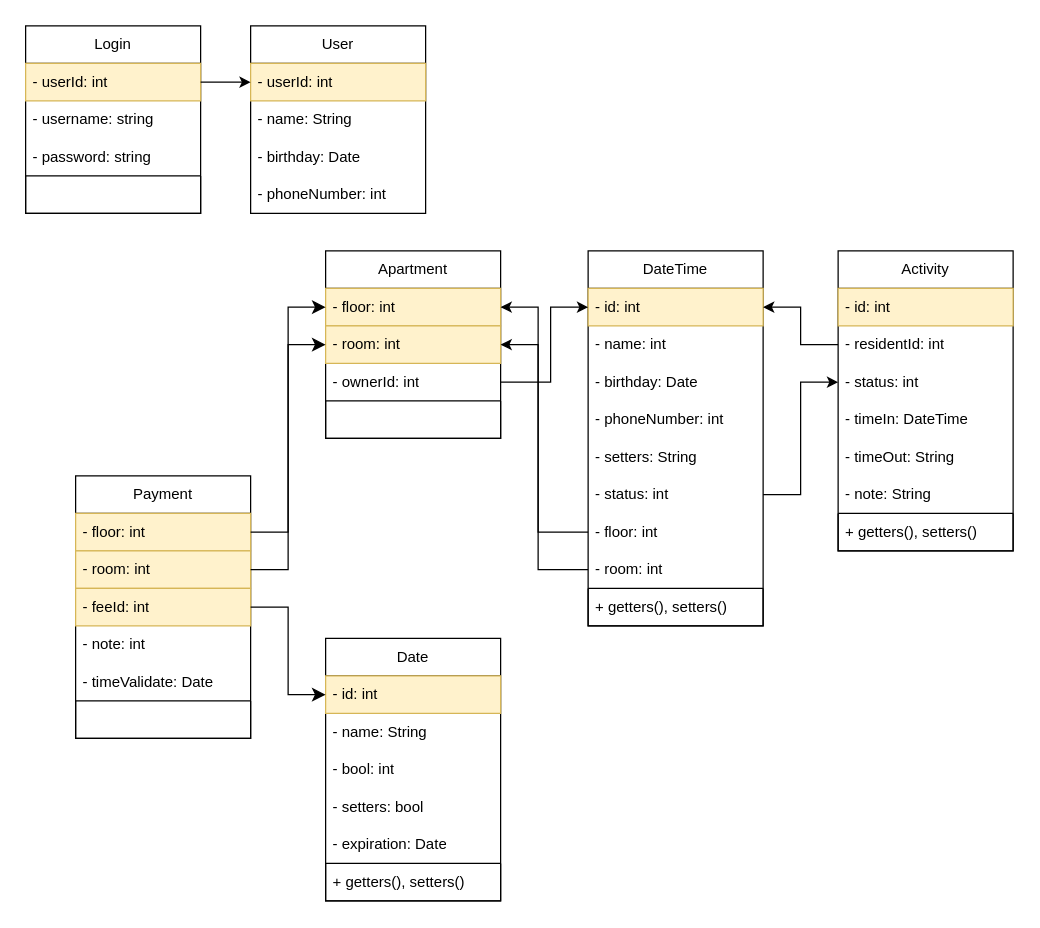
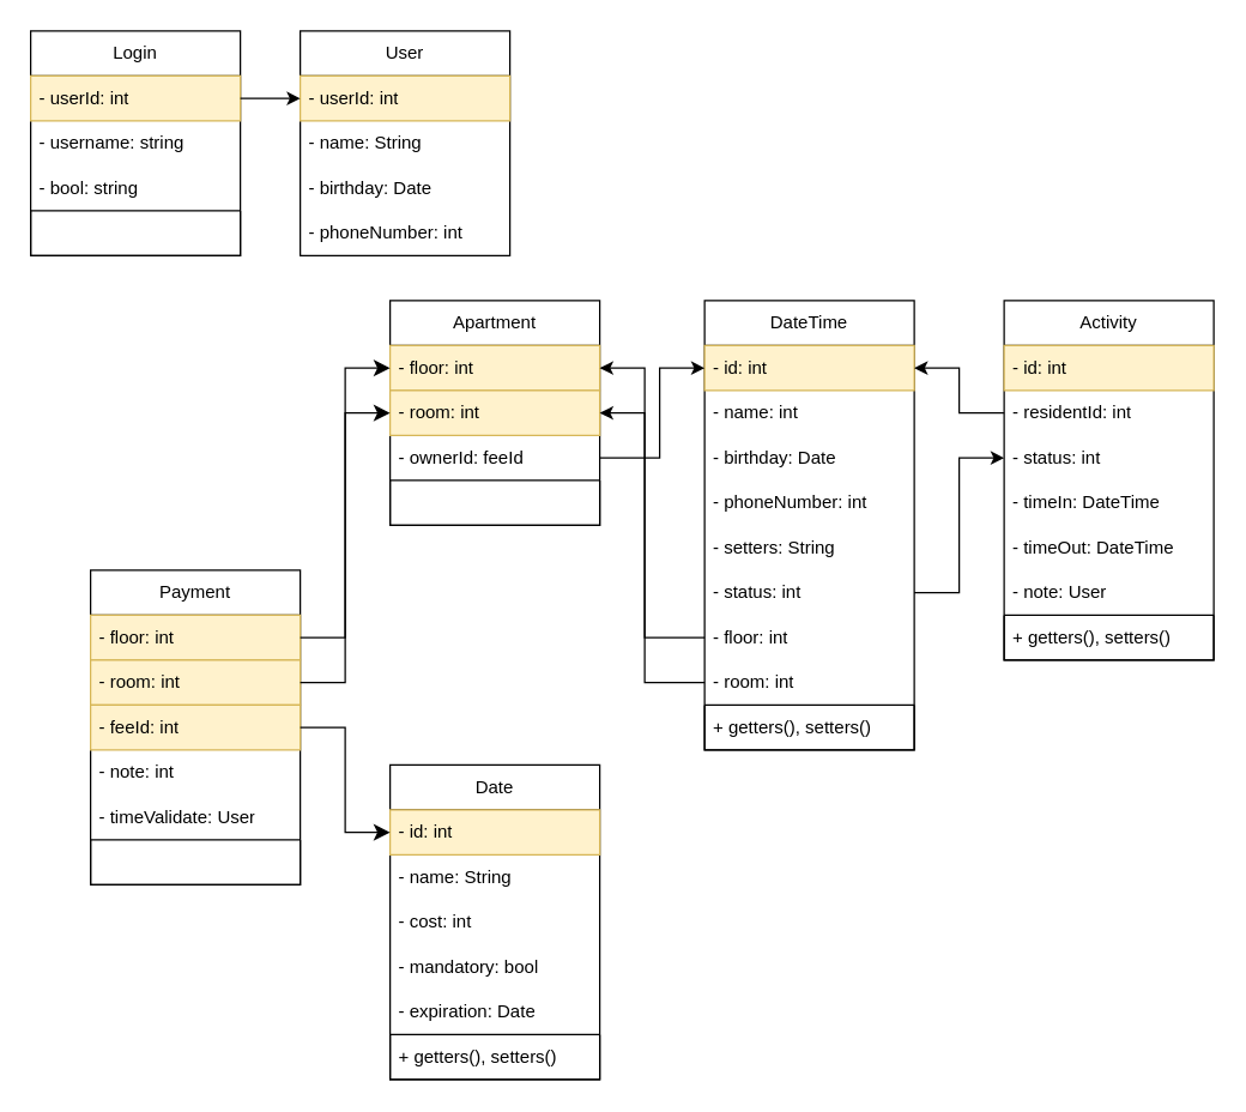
- <mxCell id="5" value="- password: string" style="text;strokeColor=none;fillColor=none;align=left;verticalAlign=middle;spacingLeft=4;spacingRight=4;overflow=hidden;points=[[0,0.5],[1,0.5]];portConstraint=eastwest;rotatable=0;whiteSpace=wrap;html=1;" vertex="1" parent="2"><mxGeometry y="90" width="140" height="30" as="geometry" /></mxCell>
+ <mxCell id="5" value="- bool: string" style="text;strokeColor=none;fillColor=none;align=left;verticalAlign=middle;spacingLeft=4;spacingRight=4;overflow=hidden;points=[[0,0.5],[1,0.5]];portConstraint=eastwest;rotatable=0;whiteSpace=wrap;html=1;" vertex="1" parent="2"><mxGeometry y="90" width="140" height="30" as="geometry" /></mxCell>
- <mxCell id="16" value="- ownerId: int" style="text;strokeColor=none;fillColor=none;align=left;verticalAlign=middle;spacingLeft=4;spacingRight=4;overflow=hidden;points=[[0,0.5],[1,0.5]];portConstraint=eastwest;rotatable=0;whiteSpace=wrap;html=1;" vertex="1" parent="13"><mxGeometry y="90" width="140" height="30" as="geometry" /></mxCell>
+ <mxCell id="16" value="- ownerId: feeId" style="text;strokeColor=none;fillColor=none;align=left;verticalAlign=middle;spacingLeft=4;spacingRight=4;overflow=hidden;points=[[0,0.5],[1,0.5]];portConstraint=eastwest;rotatable=0;whiteSpace=wrap;html=1;" vertex="1" parent="13"><mxGeometry y="90" width="140" height="30" as="geometry" /></mxCell>
- <mxCell id="37" value="- timeOut: String" style="text;strokeColor=none;fillColor=none;align=left;verticalAlign=middle;spacingLeft=4;spacingRight=4;overflow=hidden;points=[[0,0.5],[1,0.5]];portConstraint=eastwest;rotatable=0;whiteSpace=wrap;html=1;" vertex="1" parent="32"><mxGeometry y="150" width="140" height="30" as="geometry" /></mxCell>
+ <mxCell id="37" value="- timeOut: DateTime" style="text;strokeColor=none;fillColor=none;align=left;verticalAlign=middle;spacingLeft=4;spacingRight=4;overflow=hidden;points=[[0,0.5],[1,0.5]];portConstraint=eastwest;rotatable=0;whiteSpace=wrap;html=1;" vertex="1" parent="32"><mxGeometry y="150" width="140" height="30" as="geometry" /></mxCell>
- <mxCell id="38" value="- note: String" style="text;strokeColor=none;fillColor=none;align=left;verticalAlign=middle;spacingLeft=4;spacingRight=4;overflow=hidden;points=[[0,0.5],[1,0.5]];portConstraint=eastwest;rotatable=0;whiteSpace=wrap;html=1;" vertex="1" parent="32"><mxGeometry y="180" width="140" height="30" as="geometry" /></mxCell>
+ <mxCell id="38" value="- note: User" style="text;strokeColor=none;fillColor=none;align=left;verticalAlign=middle;spacingLeft=4;spacingRight=4;overflow=hidden;points=[[0,0.5],[1,0.5]];portConstraint=eastwest;rotatable=0;whiteSpace=wrap;html=1;" vertex="1" parent="32"><mxGeometry y="180" width="140" height="30" as="geometry" /></mxCell>
- <mxCell id="56" value="- timeValidate: Date" style="text;strokeColor=none;fillColor=none;align=left;verticalAlign=middle;spacingLeft=4;spacingRight=4;overflow=hidden;points=[[0,0.5],[1,0.5]];portConstraint=eastwest;rotatable=0;whiteSpace=wrap;html=1;" vertex="1" parent="51"><mxGeometry y="150" width="140" height="30" as="geometry" /></mxCell>
+ <mxCell id="56" value="- timeValidate: User" style="text;strokeColor=none;fillColor=none;align=left;verticalAlign=middle;spacingLeft=4;spacingRight=4;overflow=hidden;points=[[0,0.5],[1,0.5]];portConstraint=eastwest;rotatable=0;whiteSpace=wrap;html=1;" vertex="1" parent="51"><mxGeometry y="150" width="140" height="30" as="geometry" /></mxCell>
- <mxCell id="46" value="- bool: int" style="text;strokeColor=none;fillColor=none;align=left;verticalAlign=middle;spacingLeft=4;spacingRight=4;overflow=hidden;points=[[0,0.5],[1,0.5]];portConstraint=eastwest;rotatable=0;whiteSpace=wrap;html=1;" vertex="1" parent="43"><mxGeometry y="90" width="140" height="30" as="geometry" /></mxCell>
+ <mxCell id="46" value="- cost: int" style="text;strokeColor=none;fillColor=none;align=left;verticalAlign=middle;spacingLeft=4;spacingRight=4;overflow=hidden;points=[[0,0.5],[1,0.5]];portConstraint=eastwest;rotatable=0;whiteSpace=wrap;html=1;" vertex="1" parent="43"><mxGeometry y="90" width="140" height="30" as="geometry" /></mxCell>
- <mxCell id="47" value="- setters: bool" style="text;strokeColor=none;fillColor=none;align=left;verticalAlign=middle;spacingLeft=4;spacingRight=4;overflow=hidden;points=[[0,0.5],[1,0.5]];portConstraint=eastwest;rotatable=0;whiteSpace=wrap;html=1;" vertex="1" parent="43"><mxGeometry y="120" width="140" height="30" as="geometry" /></mxCell>
+ <mxCell id="47" value="- mandatory: bool" style="text;strokeColor=none;fillColor=none;align=left;verticalAlign=middle;spacingLeft=4;spacingRight=4;overflow=hidden;points=[[0,0.5],[1,0.5]];portConstraint=eastwest;rotatable=0;whiteSpace=wrap;html=1;" vertex="1" parent="43"><mxGeometry y="120" width="140" height="30" as="geometry" /></mxCell>
